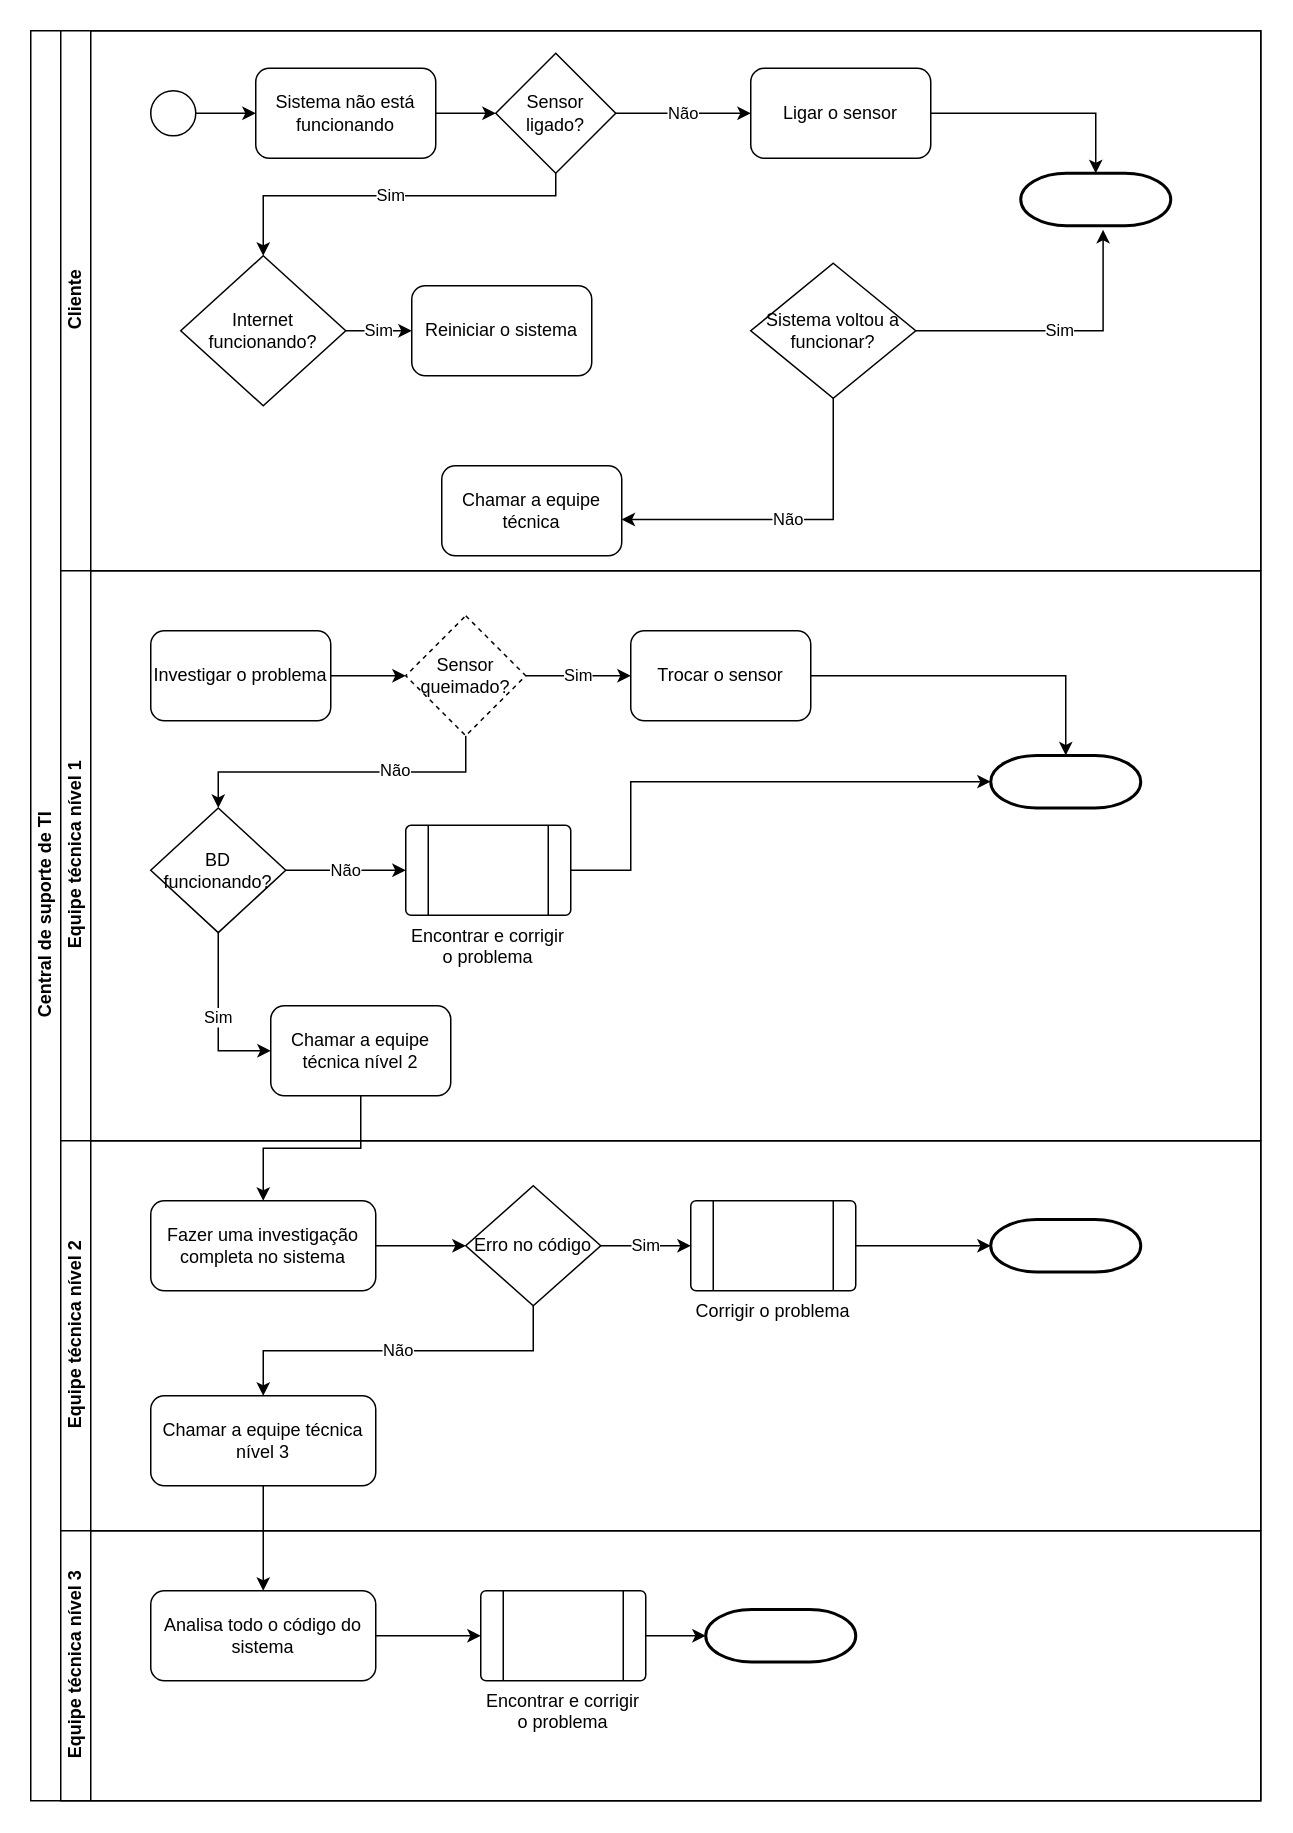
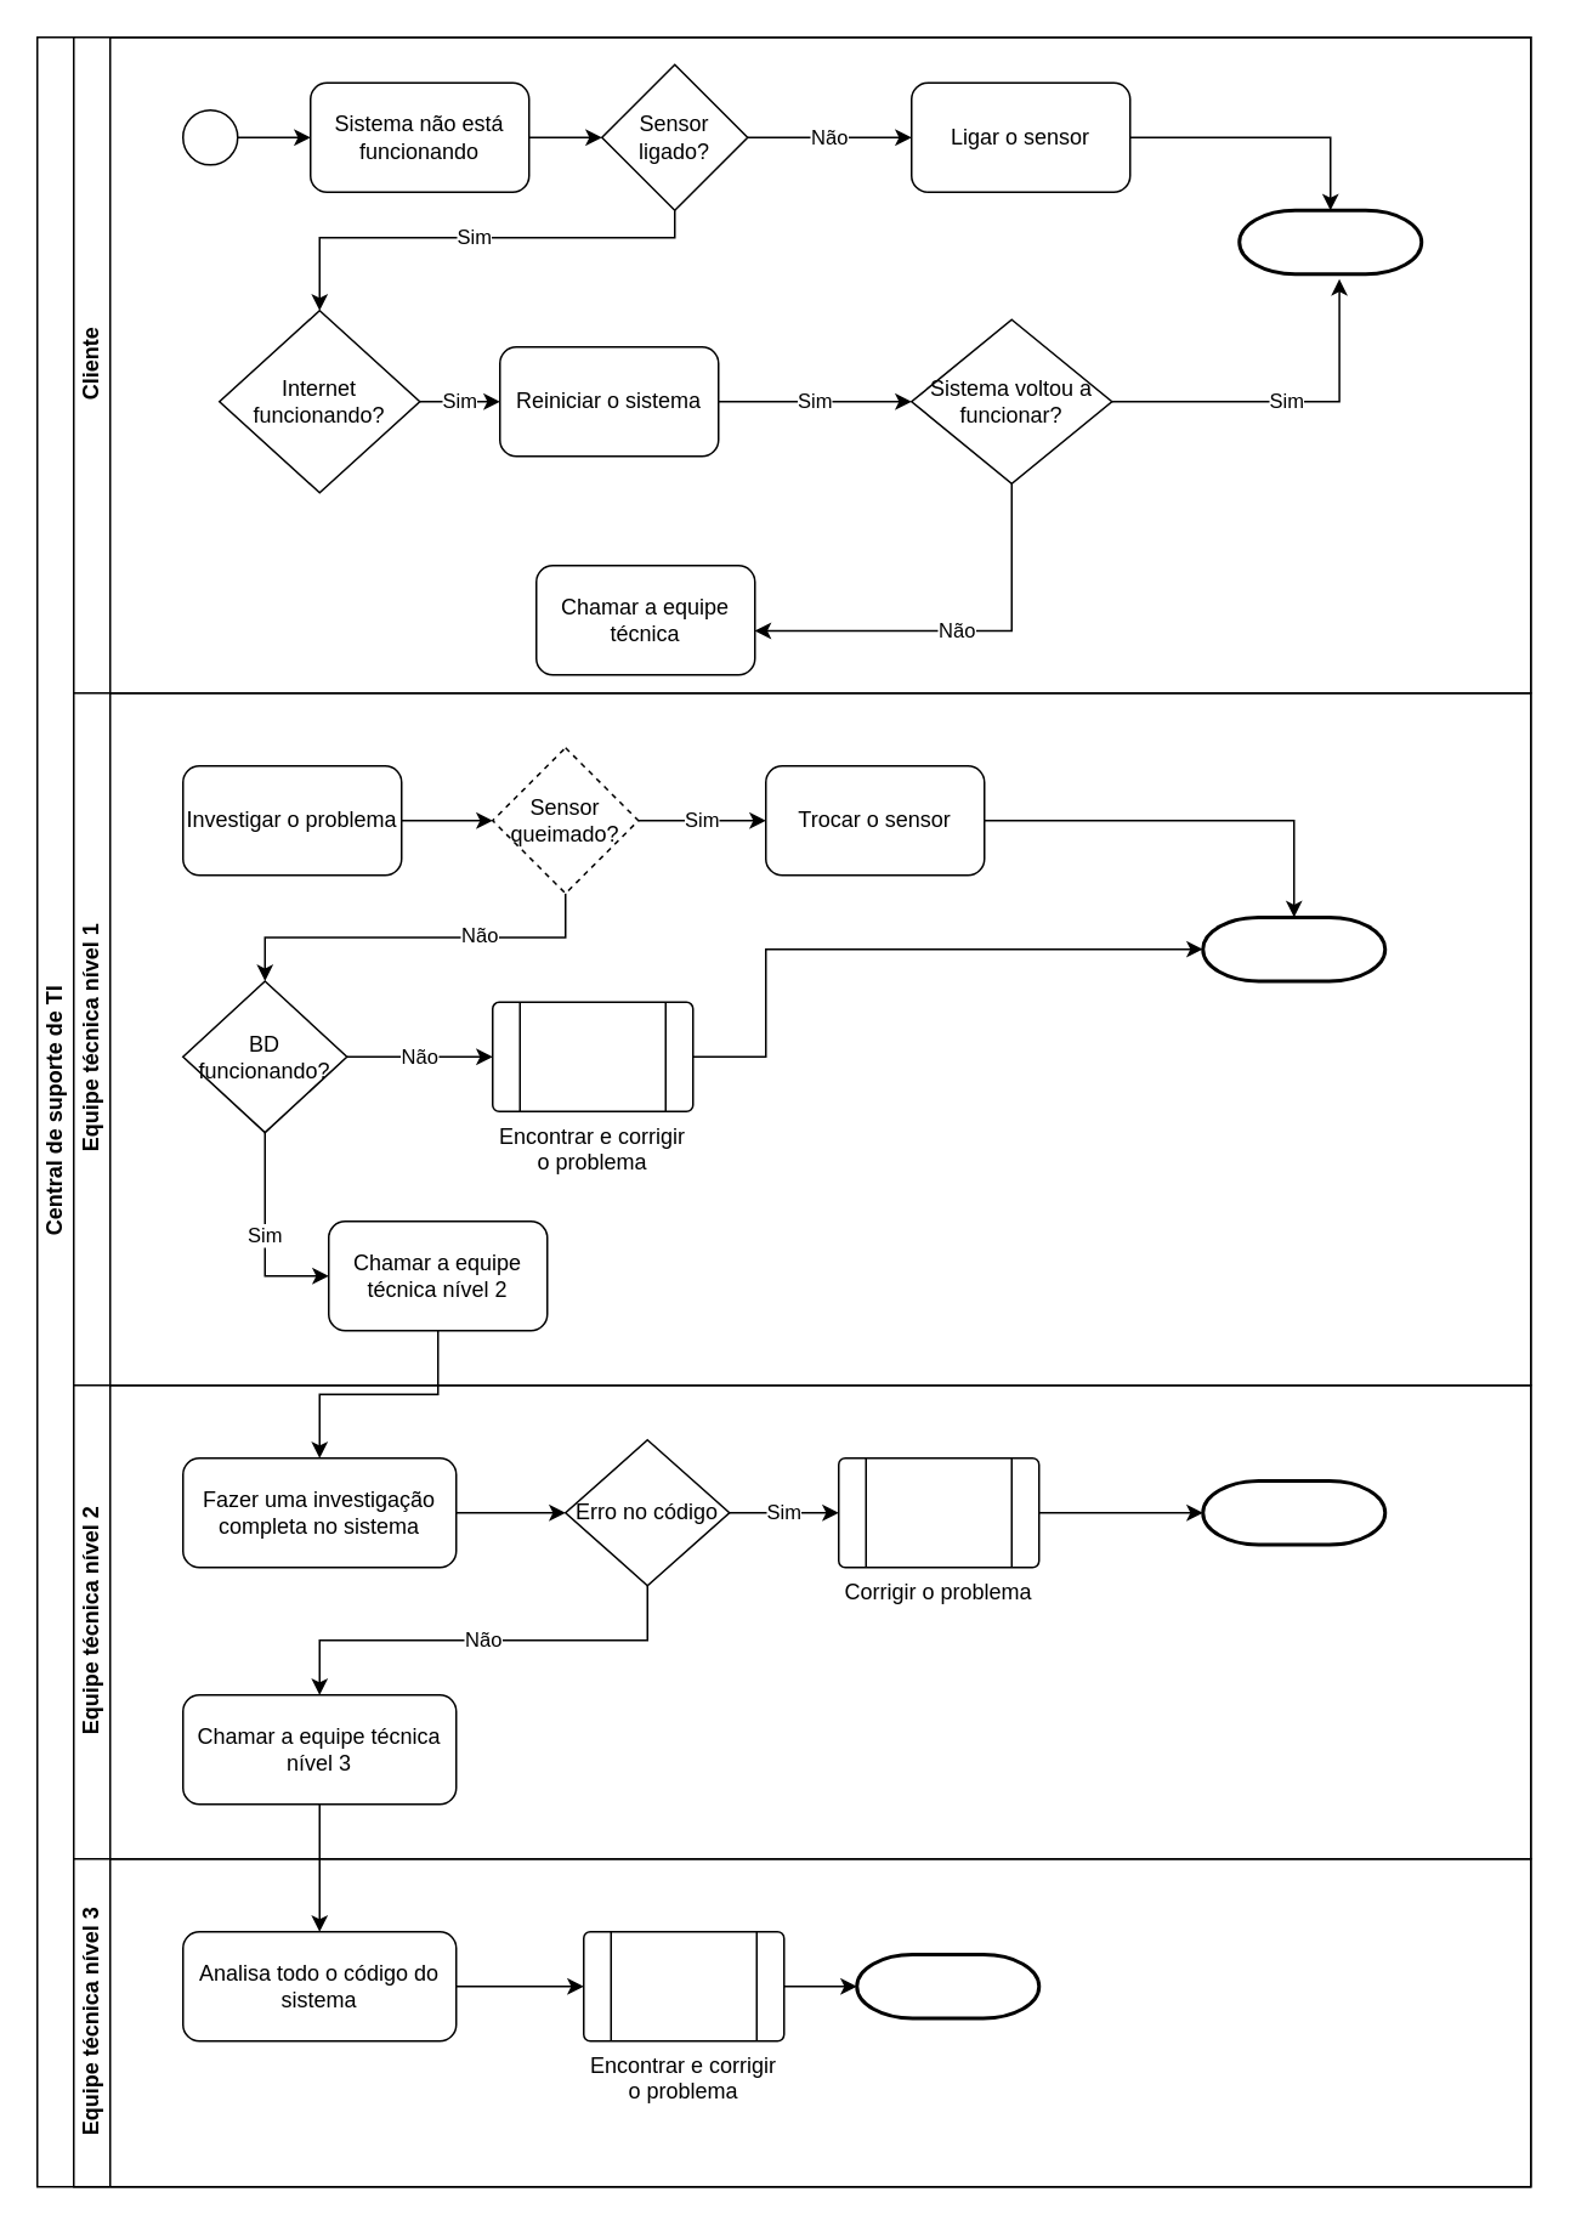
+ <mxCell id="14" value="Sim" style="edgeStyle=orthogonalEdgeStyle;rounded=0;orthogonalLoop=1;jettySize=auto;html=1;entryX=0;entryY=0.5;entryDx=0;entryDy=0;" edge="1" parent="3" source="16" target="20"><mxGeometry relative="1" as="geometry"><mxPoint x="450.0" y="200" as="targetPoint" /></mxGeometry></mxCell>
